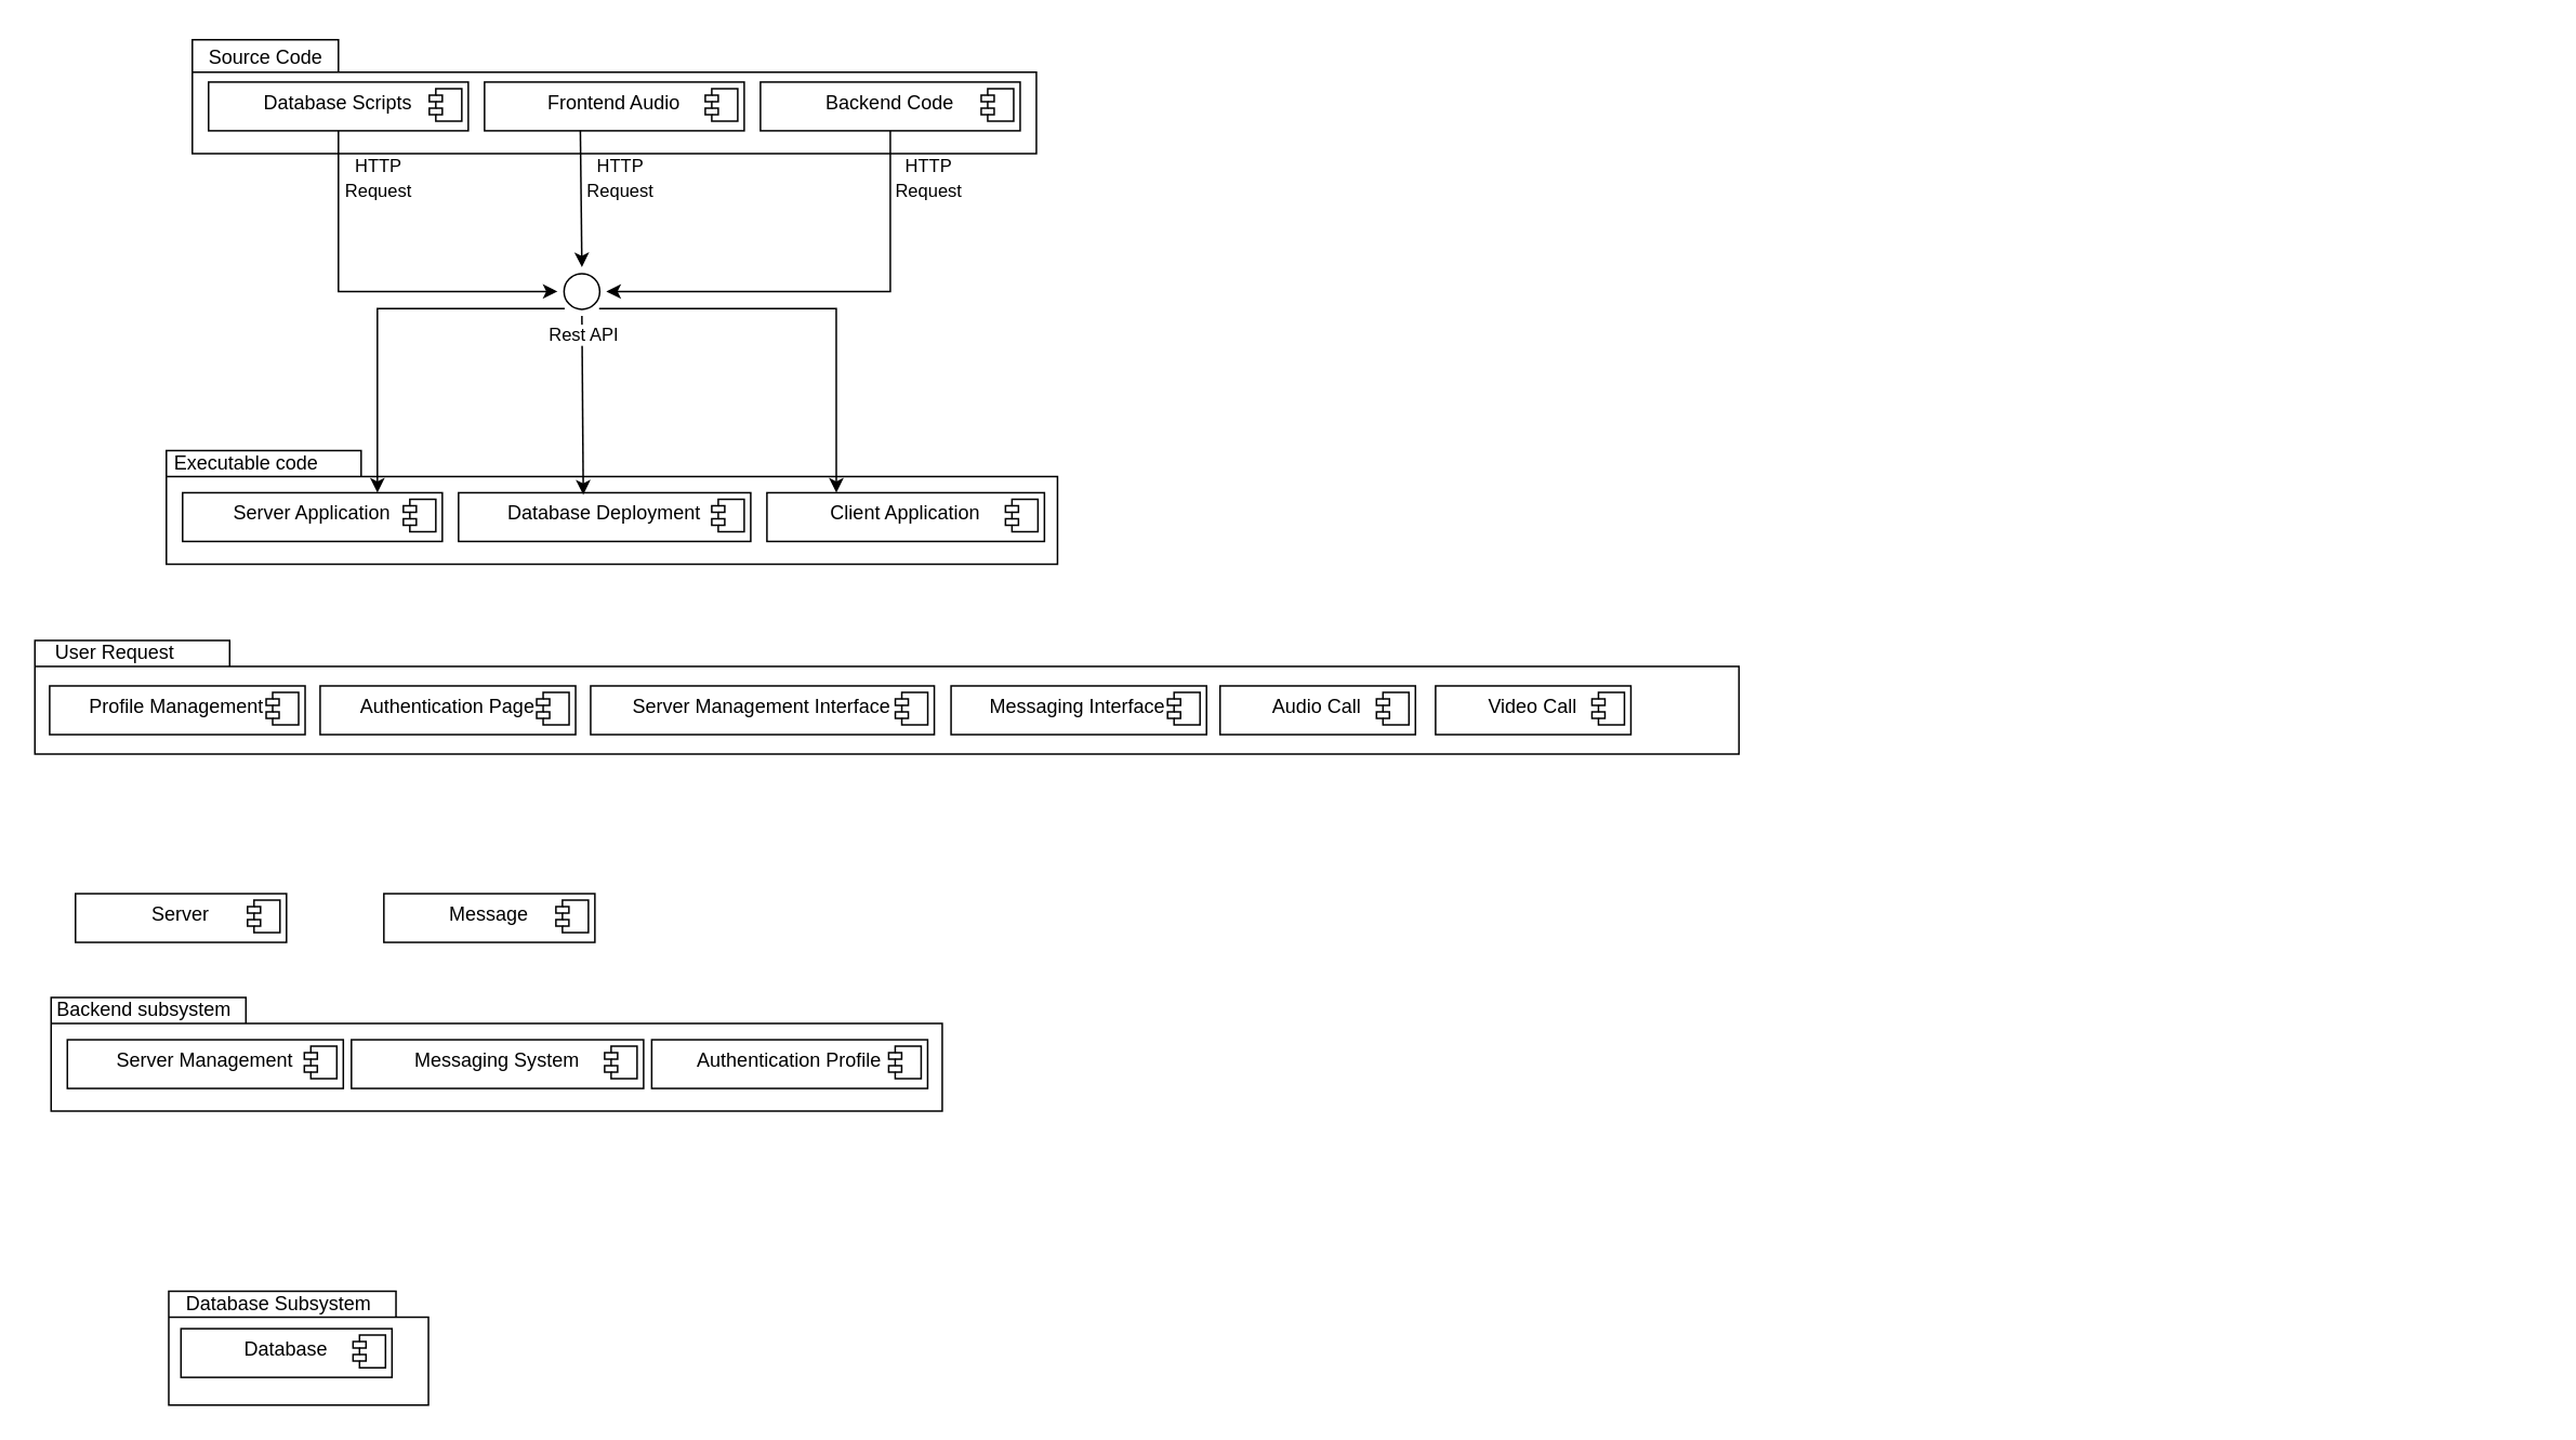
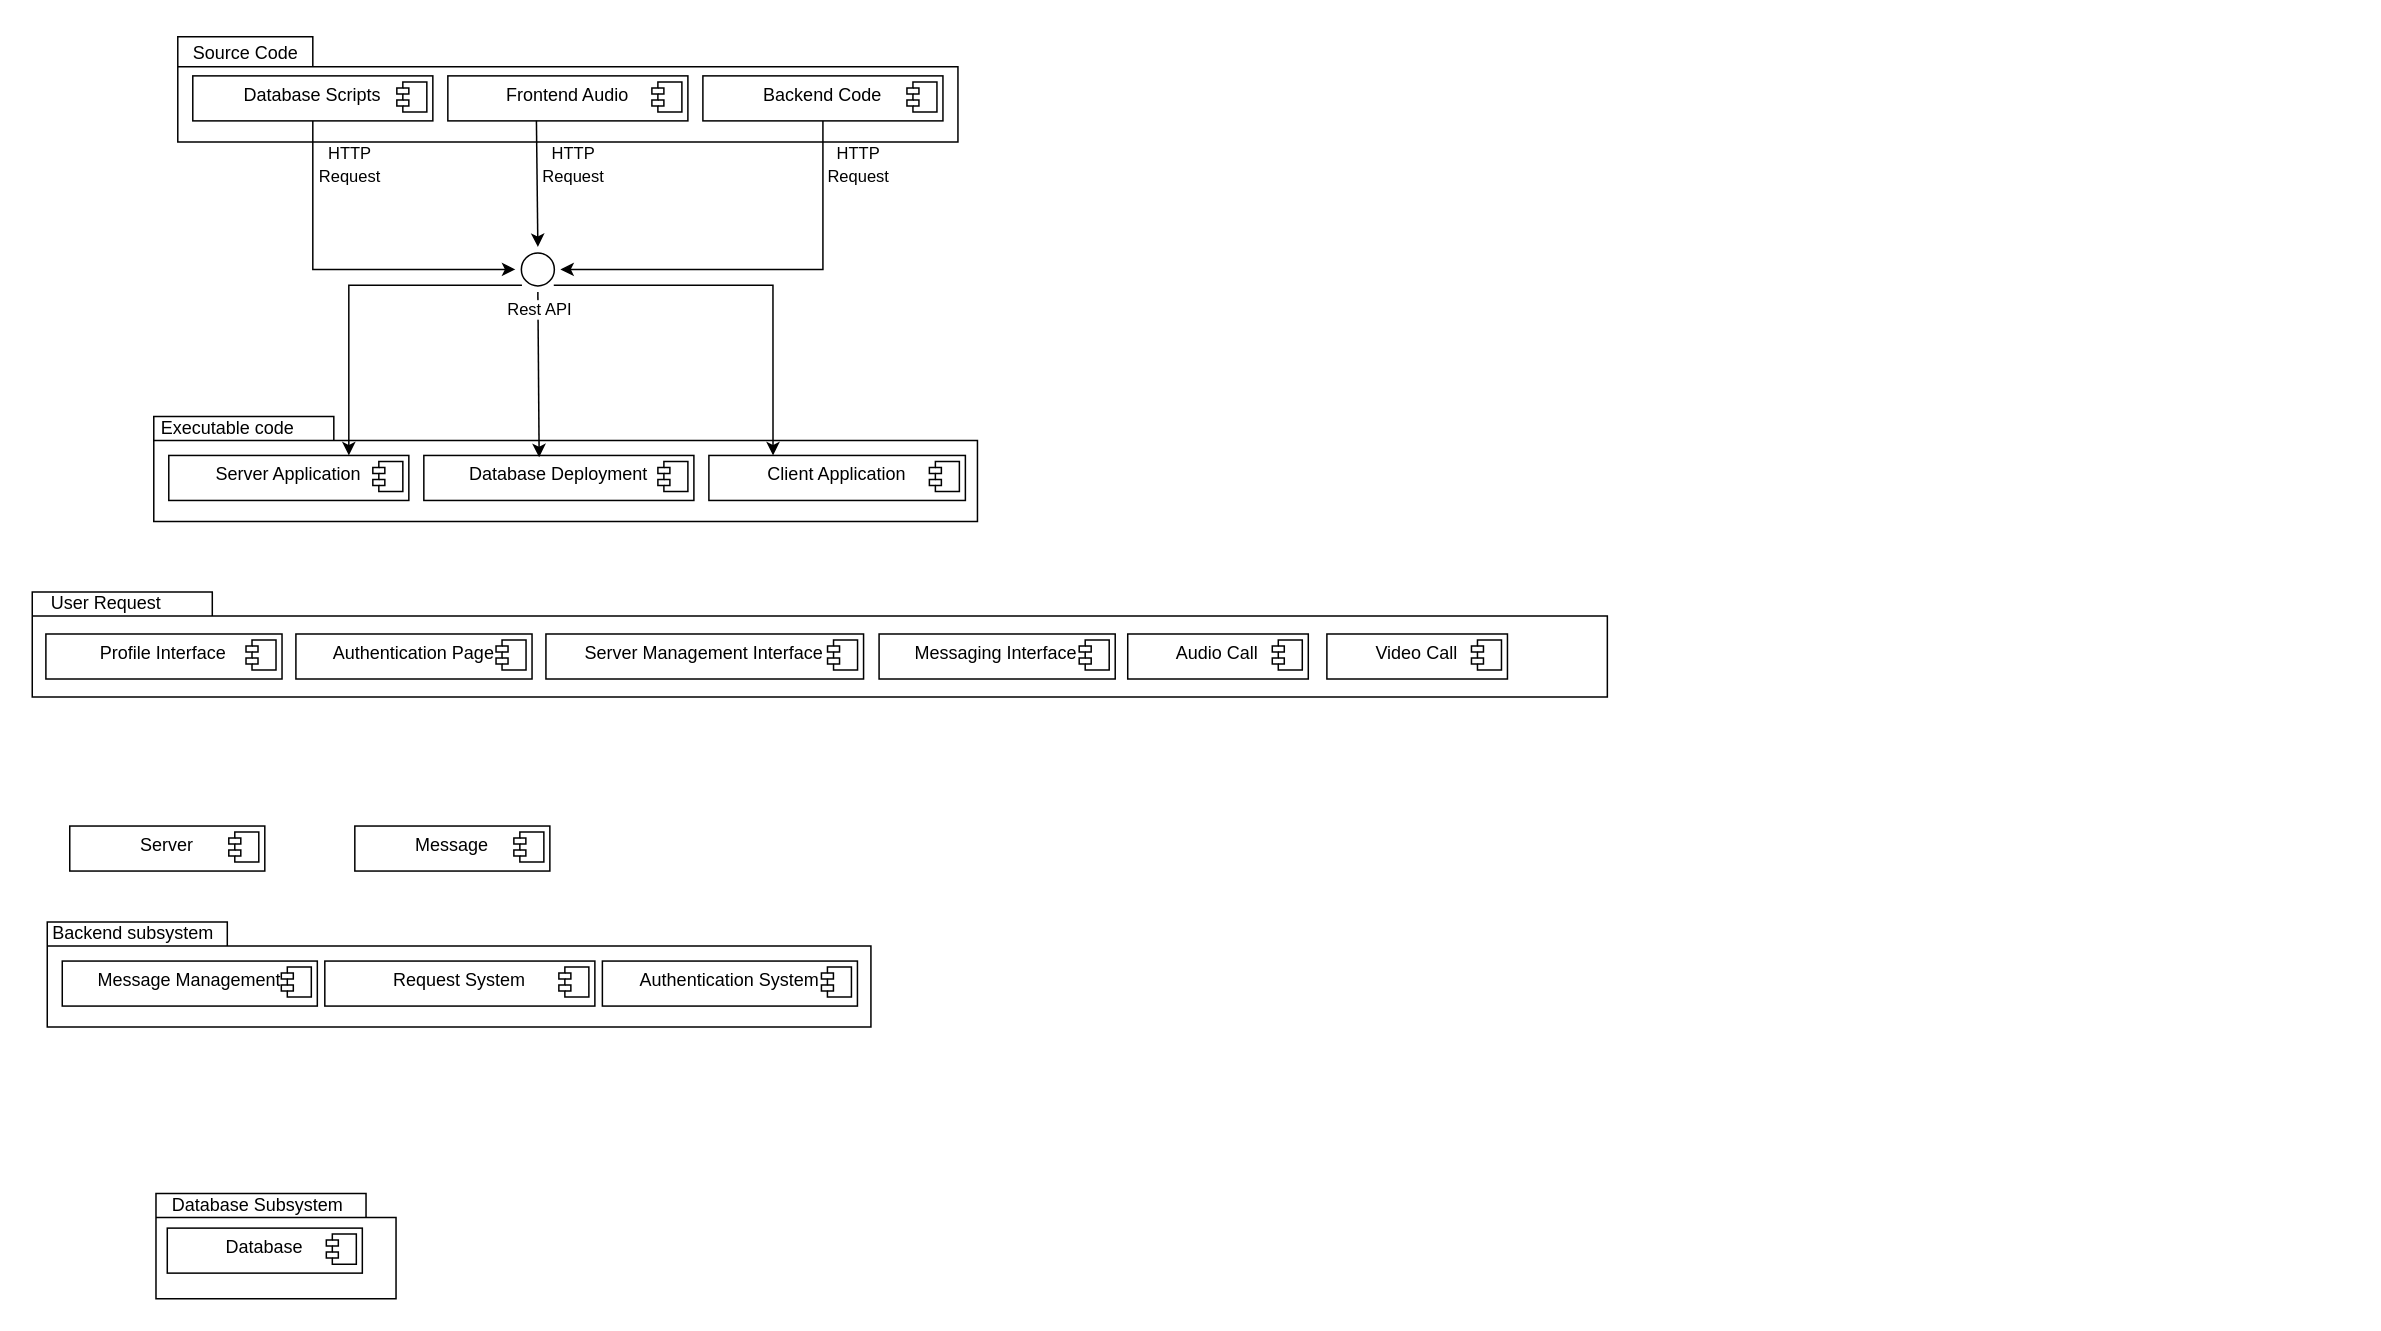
- <mxCell id="20" value="&lt;p style=&quot;margin:0px;margin-top:6px;text-align:center;&quot;&gt;&lt;span style=&quot;background-color: initial;&quot;&gt;Profile Management&lt;/span&gt;&lt;br&gt;&lt;/p&gt;" style="align=left;overflow=fill;html=1;dropTarget=0;whiteSpace=wrap;" vertex="1" parent="13"><mxGeometry x="9.744" y="35" width="157.386" height="30" as="geometry" /></mxCell>
+ <mxCell id="20" value="&lt;p style=&quot;margin:0px;margin-top:6px;text-align:center;&quot;&gt;&lt;span style=&quot;background-color: initial;&quot;&gt;Profile Interface&lt;/span&gt;&lt;br&gt;&lt;/p&gt;" style="align=left;overflow=fill;html=1;dropTarget=0;whiteSpace=wrap;" vertex="1" parent="13"><mxGeometry x="9.744" y="35" width="157.386" height="30" as="geometry" /></mxCell>
- <mxCell id="51" value="&lt;p style=&quot;margin:0px;margin-top:6px;text-align:center;&quot;&gt;&lt;span style=&quot;background-color: initial;&quot;&gt;Server Management&lt;/span&gt;&lt;br&gt;&lt;/p&gt;" style="align=left;overflow=fill;html=1;dropTarget=0;whiteSpace=wrap;" vertex="1" parent="45"><mxGeometry x="10" y="30" width="170" height="30" as="geometry" /></mxCell>
+ <mxCell id="51" value="&lt;p style=&quot;margin:0px;margin-top:6px;text-align:center;&quot;&gt;&lt;span style=&quot;background-color: initial;&quot;&gt;Message Management&lt;/span&gt;&lt;br&gt;&lt;/p&gt;" style="align=left;overflow=fill;html=1;dropTarget=0;whiteSpace=wrap;" vertex="1" parent="45"><mxGeometry x="10" y="30" width="170" height="30" as="geometry" /></mxCell>
- <mxCell id="53" value="&lt;p style=&quot;margin:0px;margin-top:6px;text-align:center;&quot;&gt;&lt;span style=&quot;background-color: initial;&quot;&gt;Messaging System&lt;/span&gt;&lt;br&gt;&lt;/p&gt;" style="align=left;overflow=fill;html=1;dropTarget=0;whiteSpace=wrap;" vertex="1" parent="45"><mxGeometry x="185" y="30" width="180" height="30" as="geometry" /></mxCell>
+ <mxCell id="53" value="&lt;p style=&quot;margin:0px;margin-top:6px;text-align:center;&quot;&gt;&lt;span style=&quot;background-color: initial;&quot;&gt;Request System&lt;/span&gt;&lt;br&gt;&lt;/p&gt;" style="align=left;overflow=fill;html=1;dropTarget=0;whiteSpace=wrap;" vertex="1" parent="45"><mxGeometry x="185" y="30" width="180" height="30" as="geometry" /></mxCell>
- <mxCell id="49" value="&lt;p style=&quot;margin:0px;margin-top:6px;text-align:center;&quot;&gt;&lt;span style=&quot;background-color: initial;&quot;&gt;Authentication Profile&lt;/span&gt;&lt;br&gt;&lt;/p&gt;" style="align=left;overflow=fill;html=1;dropTarget=0;whiteSpace=wrap;" vertex="1" parent="46"><mxGeometry x="370" y="30" width="170" height="30" as="geometry" /></mxCell>
+ <mxCell id="49" value="&lt;p style=&quot;margin:0px;margin-top:6px;text-align:center;&quot;&gt;&lt;span style=&quot;background-color: initial;&quot;&gt;Authentication System&lt;/span&gt;&lt;br&gt;&lt;/p&gt;" style="align=left;overflow=fill;html=1;dropTarget=0;whiteSpace=wrap;" vertex="1" parent="46"><mxGeometry x="370" y="30" width="170" height="30" as="geometry" /></mxCell>
